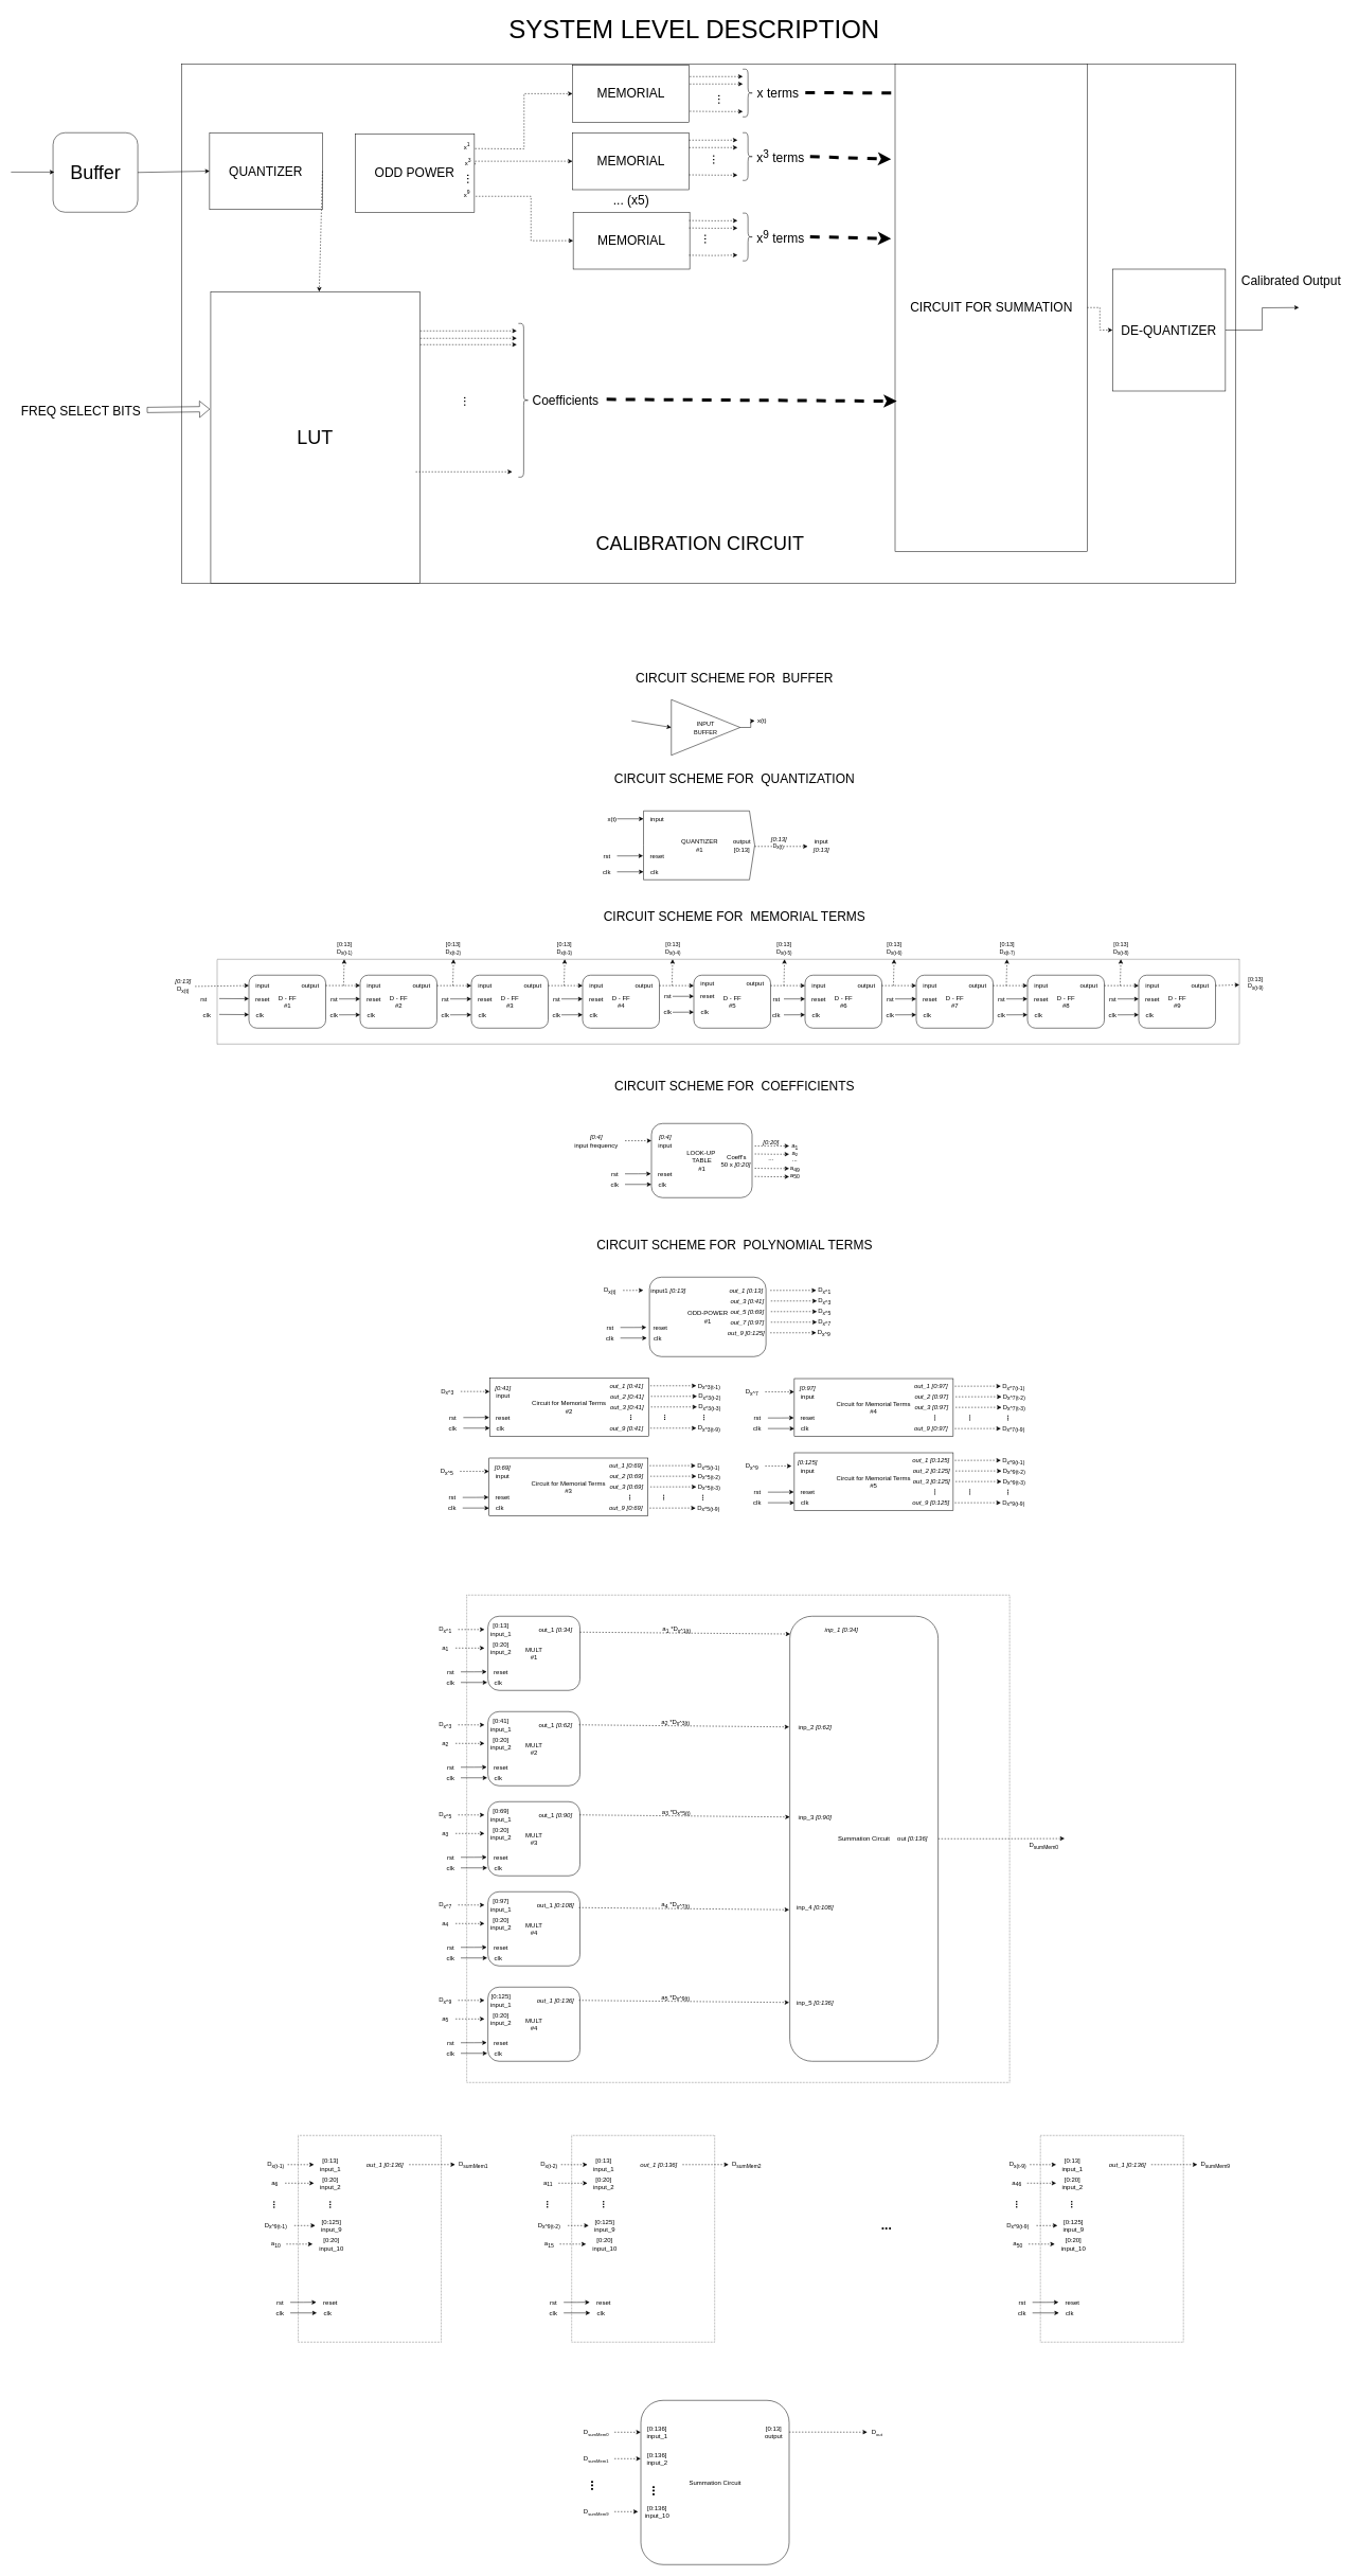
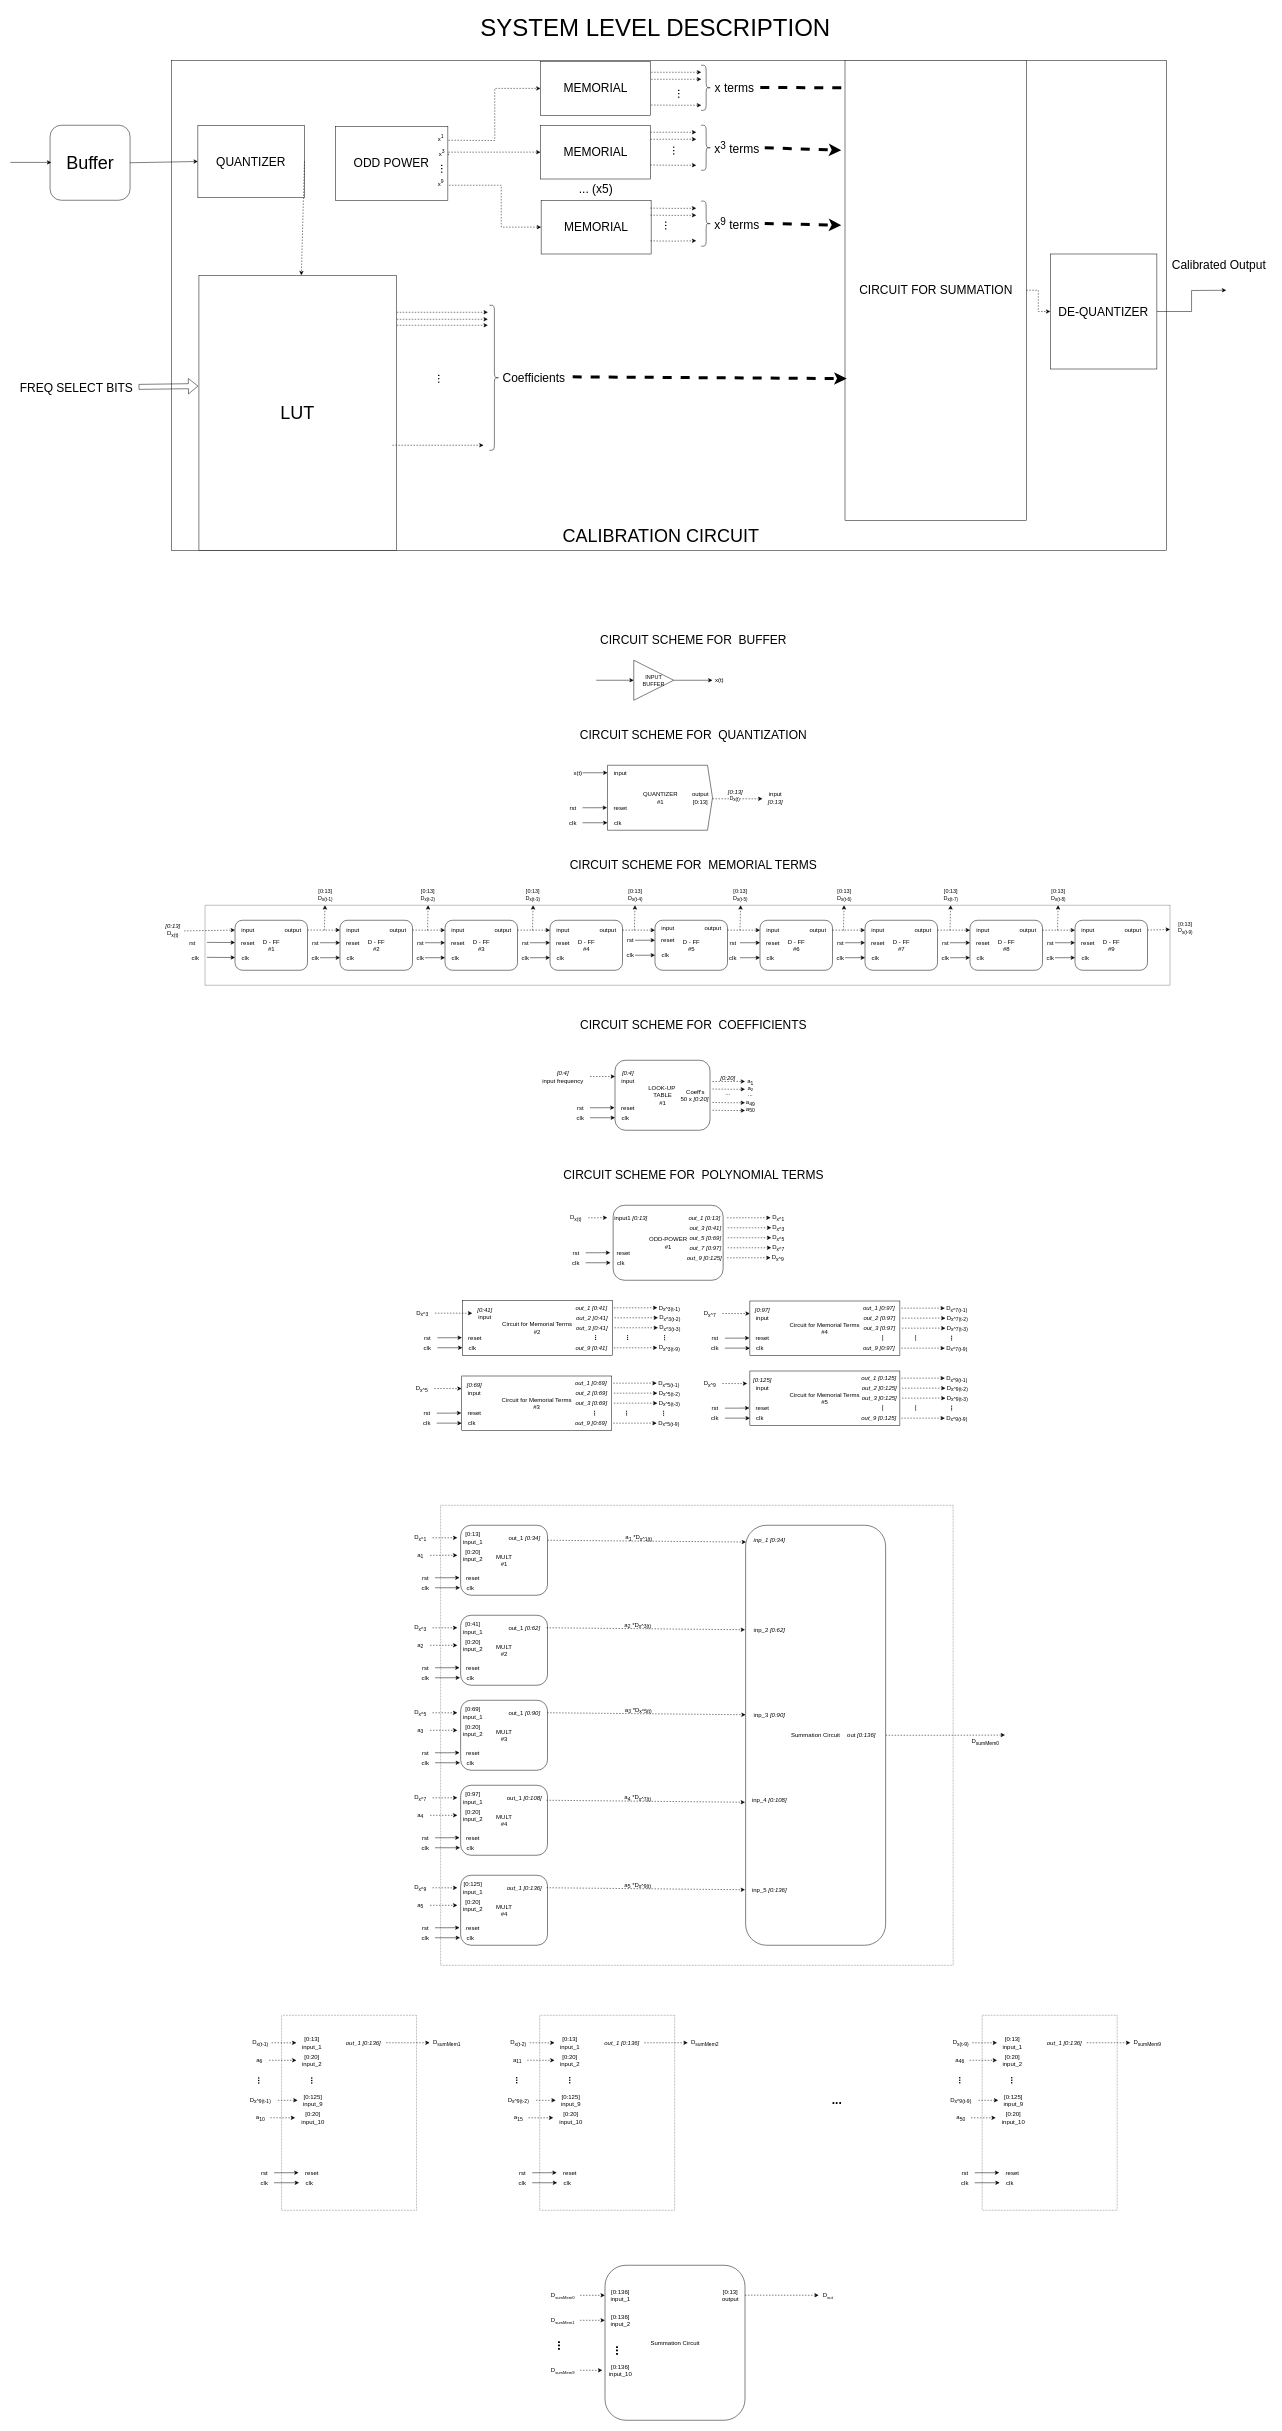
- <mxCell id="467" value="&lt;font style=&quot;font-size: 36px;&quot;&gt;CALIBRATION CIRCUIT&lt;/font&gt;" style="text;html=1;align=center;verticalAlign=middle;resizable=0;points=[];autosize=1;strokeColor=none;fillColor=none;" vertex="1" parent="1"><mxGeometry x="1110.75" y="995" width="420" height="60" as="geometry" /></mxCell>
+ <mxCell id="467" value="&lt;font style=&quot;font-size: 36px;&quot;&gt;CALIBRATION CIRCUIT&lt;/font&gt;" style="text;html=1;align=center;verticalAlign=middle;resizable=0;points=[];autosize=1;strokeColor=none;fillColor=none;" vertex="1" parent="1"><mxGeometry x="1110.75" y="1040" width="420" height="60" as="geometry" /></mxCell>
- <mxCell id="129" value="&lt;span style=&quot;font-size: 11px;&quot;&gt;INPUT&lt;/span&gt;&lt;div&gt;&lt;span style=&quot;font-size: 11px;&quot;&gt;BUFFER&lt;/span&gt;&lt;/div&gt;" style="triangle;whiteSpace=wrap;html=1;" vertex="1" parent="1"><mxGeometry x="1267" y="1320" width="130" height="105" as="geometry" /></mxCell>
+ <mxCell id="129" value="&lt;span style=&quot;font-size: 11px;&quot;&gt;INPUT&lt;/span&gt;&lt;div&gt;&lt;span style=&quot;font-size: 11px;&quot;&gt;BUFFER&lt;/span&gt;&lt;/div&gt;" style="triangle;whiteSpace=wrap;html=1;" vertex="1" parent="1"><mxGeometry x="1267" y="1320" width="80" height="80" as="geometry" /></mxCell>
- <mxCell id="187" value="&lt;div&gt;&lt;i&gt;[0:41]&lt;/i&gt;&lt;/div&gt;input" style="text;html=1;align=center;verticalAlign=middle;resizable=0;points=[];autosize=1;strokeColor=none;fillColor=none;" vertex="1" parent="1"><mxGeometry x="924.25" y="2605.75" width="50" height="40" as="geometry" /></mxCell>
+ <mxCell id="187" value="&lt;div&gt;&lt;i&gt;[0:41]&lt;/i&gt;&lt;/div&gt;input" style="text;html=1;align=center;verticalAlign=middle;resizable=0;points=[];autosize=1;strokeColor=none;fillColor=none;" vertex="1" parent="1"><mxGeometry x="944.25" y="2605.75" width="50" height="40" as="geometry" /></mxCell>
- <mxCell id="390" value="&lt;i&gt;inp_1&lt;span style=&quot;background-color: transparent; color: light-dark(rgb(0, 0, 0), rgb(255, 255, 255));&quot;&gt;&amp;nbsp;&lt;/span&gt;&lt;/i&gt;&lt;i style=&quot;background-color: transparent; color: light-dark(rgb(0, 0, 0), rgb(255, 255, 255));&quot;&gt;[0:34]&lt;/i&gt;" style="text;html=1;align=center;verticalAlign=middle;resizable=0;points=[];autosize=1;strokeColor=none;fillColor=none;" vertex="1" parent="1"><mxGeometry x="1543.25" y="3060" width="90" height="30" as="geometry" /></mxCell>
+ <mxCell id="390" value="&lt;i&gt;inp_1&lt;span style=&quot;background-color: transparent; color: light-dark(rgb(0, 0, 0), rgb(255, 255, 255));&quot;&gt;&amp;nbsp;&lt;/span&gt;&lt;/i&gt;&lt;i style=&quot;background-color: transparent; color: light-dark(rgb(0, 0, 0), rgb(255, 255, 255));&quot;&gt;[0:34]&lt;/i&gt;" style="text;html=1;align=center;verticalAlign=middle;resizable=0;points=[];autosize=1;strokeColor=none;fillColor=none;" vertex="1" parent="1"><mxGeometry x="1493.25" y="3065" width="90" height="30" as="geometry" /></mxCell>
